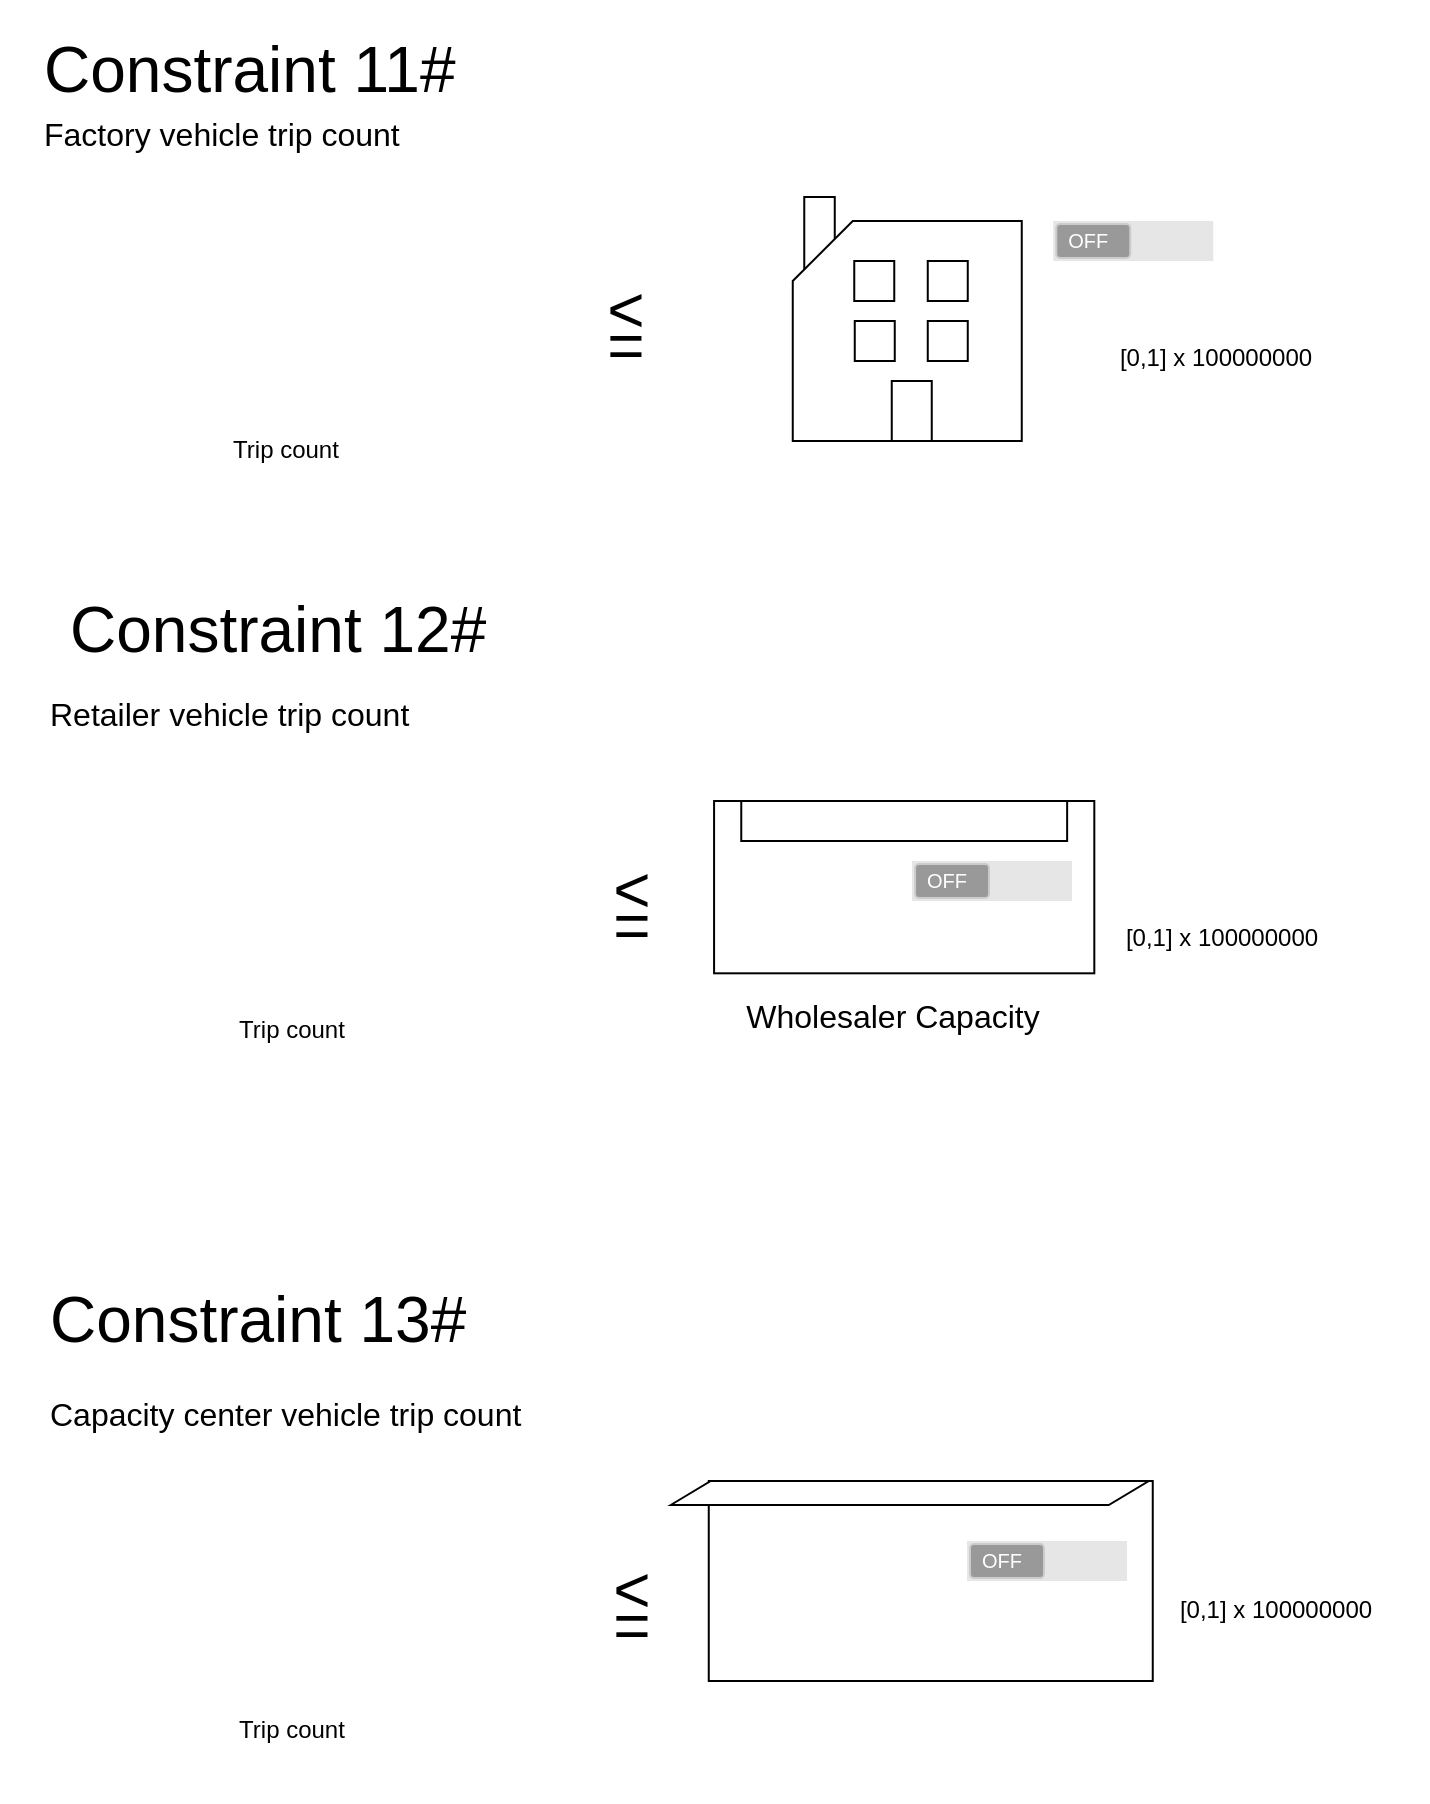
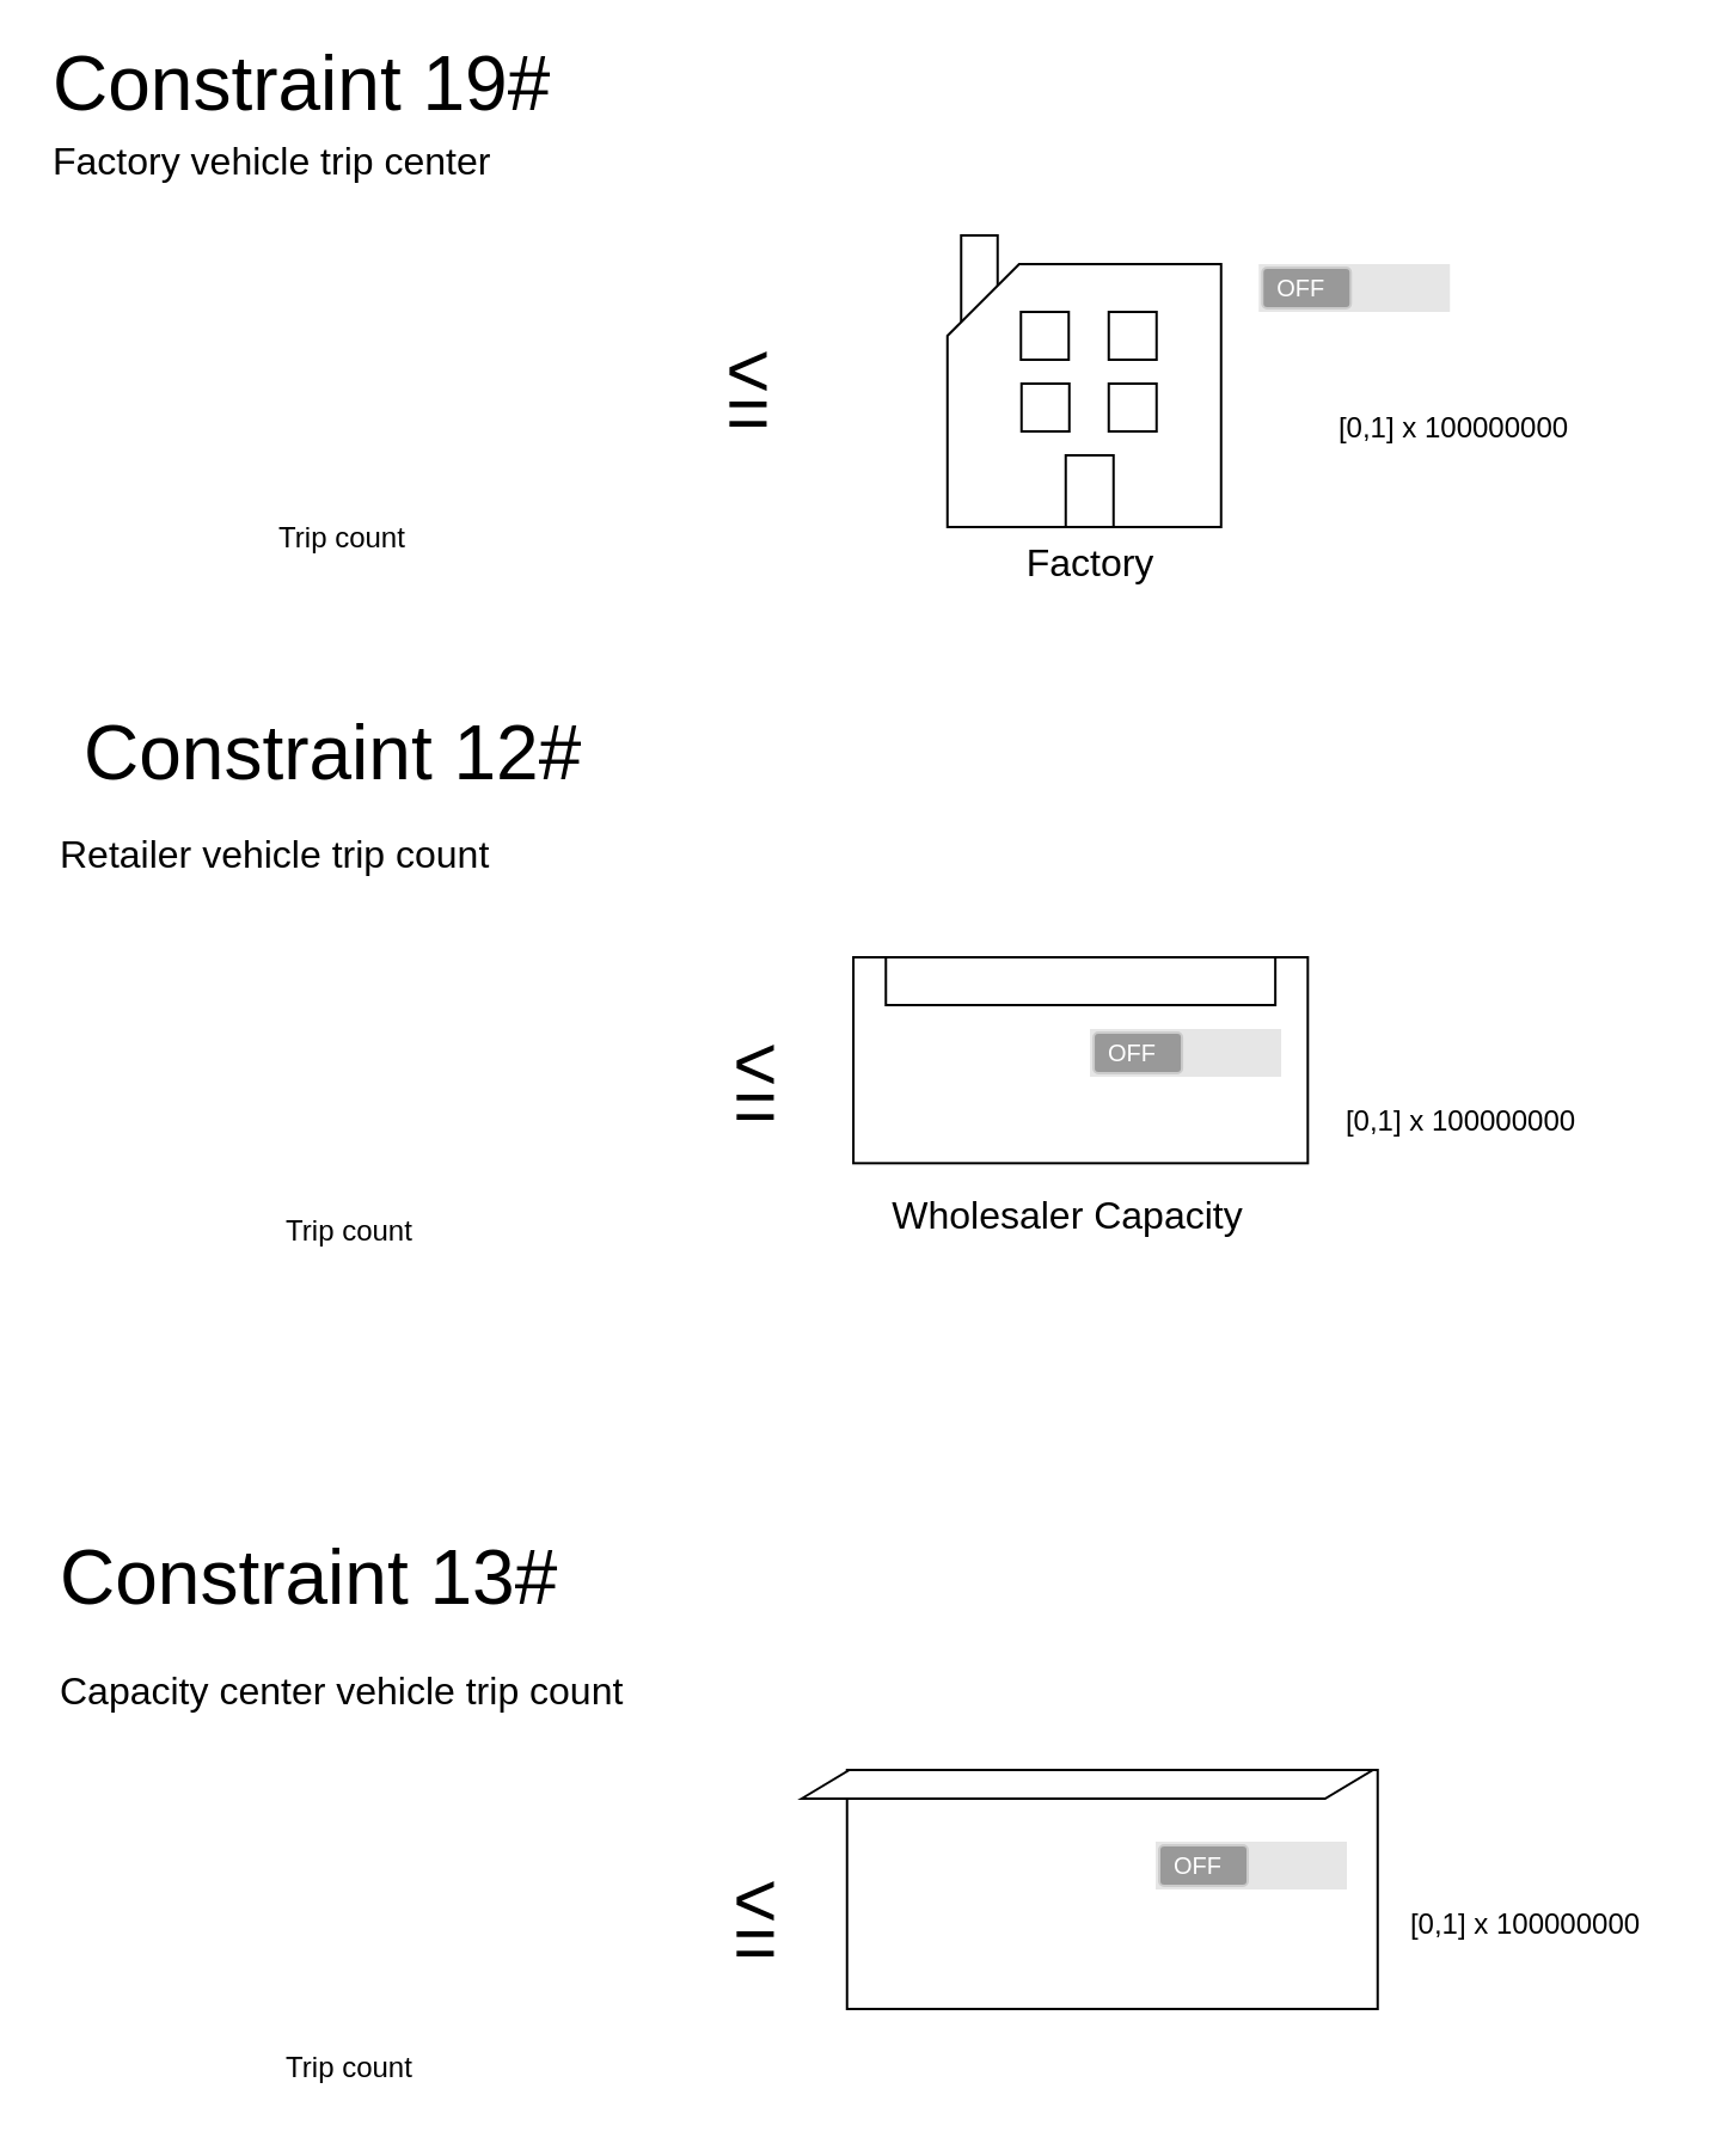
- <mxCell id="19" value="Constraint 11#" style="text;html=1;strokeColor=none;fillColor=none;align=left;verticalAlign=middle;whiteSpace=wrap;rounded=0;fontSize=32;" vertex="1" parent="1"><mxGeometry x="20" y="20" width="247.25" height="30" as="geometry" /></mxCell>
+ <mxCell id="19" value="Constraint 19#" style="text;html=1;strokeColor=none;fillColor=none;align=left;verticalAlign=middle;whiteSpace=wrap;rounded=0;fontSize=32;" vertex="1" parent="1"><mxGeometry x="20" y="20" width="247.25" height="30" as="geometry" /></mxCell>
- <mxCell id="20" value="Factory vehicle trip count" style="text;html=1;strokeColor=none;fillColor=none;align=left;verticalAlign=middle;whiteSpace=wrap;rounded=0;fontSize=16;" vertex="1" parent="1"><mxGeometry x="20" y="52" width="387.25" height="30" as="geometry" /></mxCell>
+ <mxCell id="20" value="Factory vehicle trip center" style="text;html=1;strokeColor=none;fillColor=none;align=left;verticalAlign=middle;whiteSpace=wrap;rounded=0;fontSize=16;" vertex="1" parent="1"><mxGeometry x="20" y="52" width="387.25" height="30" as="geometry" /></mxCell>
+ <mxCell id="10" value="Factory" style="text;html=1;strokeColor=none;fillColor=none;align=center;verticalAlign=middle;whiteSpace=wrap;rounded=0;fontSize=16;" vertex="1" parent="8"><mxGeometry y="122" width="141.5" height="30" as="geometry" /></mxCell>
